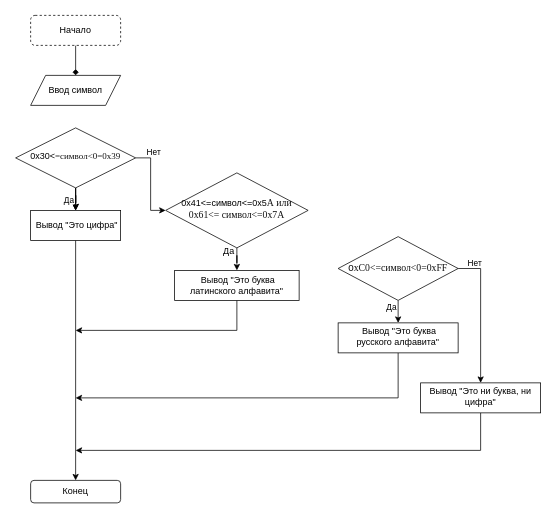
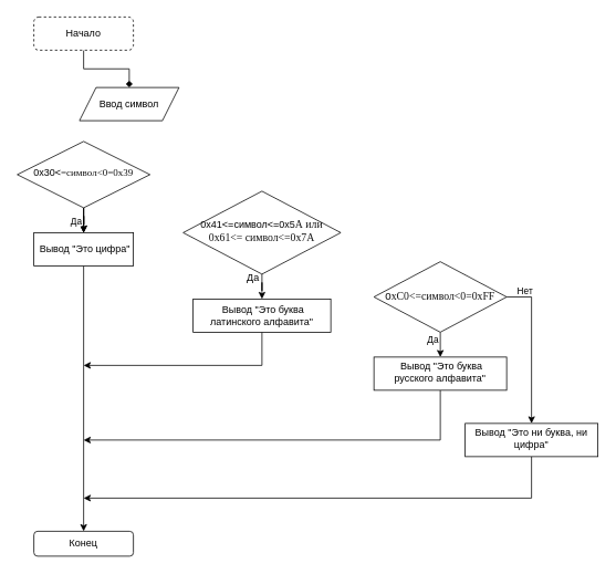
- <mxCell id="14" value="Ввод символ" style="shape=parallelogram;perimeter=parallelogramPerimeter;whiteSpace=wrap;html=1;fixedSize=1;" vertex="1" parent="1"><mxGeometry x="40" y="100" width="120" height="40" as="geometry" /></mxCell>
+ <mxCell id="14" value="Ввод символ" style="shape=parallelogram;perimeter=parallelogramPerimeter;whiteSpace=wrap;html=1;fixedSize=1;" vertex="1" parent="1"><mxGeometry x="95" y="105" width="120" height="40" as="geometry" /></mxCell>
- <mxCell id="4" style="edgeStyle=orthogonalEdgeStyle;rounded=0;orthogonalLoop=1;jettySize=auto;html=1;entryX=0;entryY=0.5;entryDx=0;entryDy=0;exitX=1;exitY=0.5;exitDx=0;exitDy=0;" edge="1" parent="1" source="8" target="10"><mxGeometry relative="1" as="geometry"><Array as="points"><mxPoint x="200" y="210" /><mxPoint x="200" y="280" /></Array></mxGeometry></mxCell>
- <mxCell id="5" value="Нет" style="edgeLabel;html=1;align=center;verticalAlign=middle;resizable=0;points=[];" vertex="1" connectable="0" parent="4"><mxGeometry x="-0.418" y="3" relative="1" as="geometry"><mxPoint y="-21" as="offset" /></mxGeometry></mxCell>
